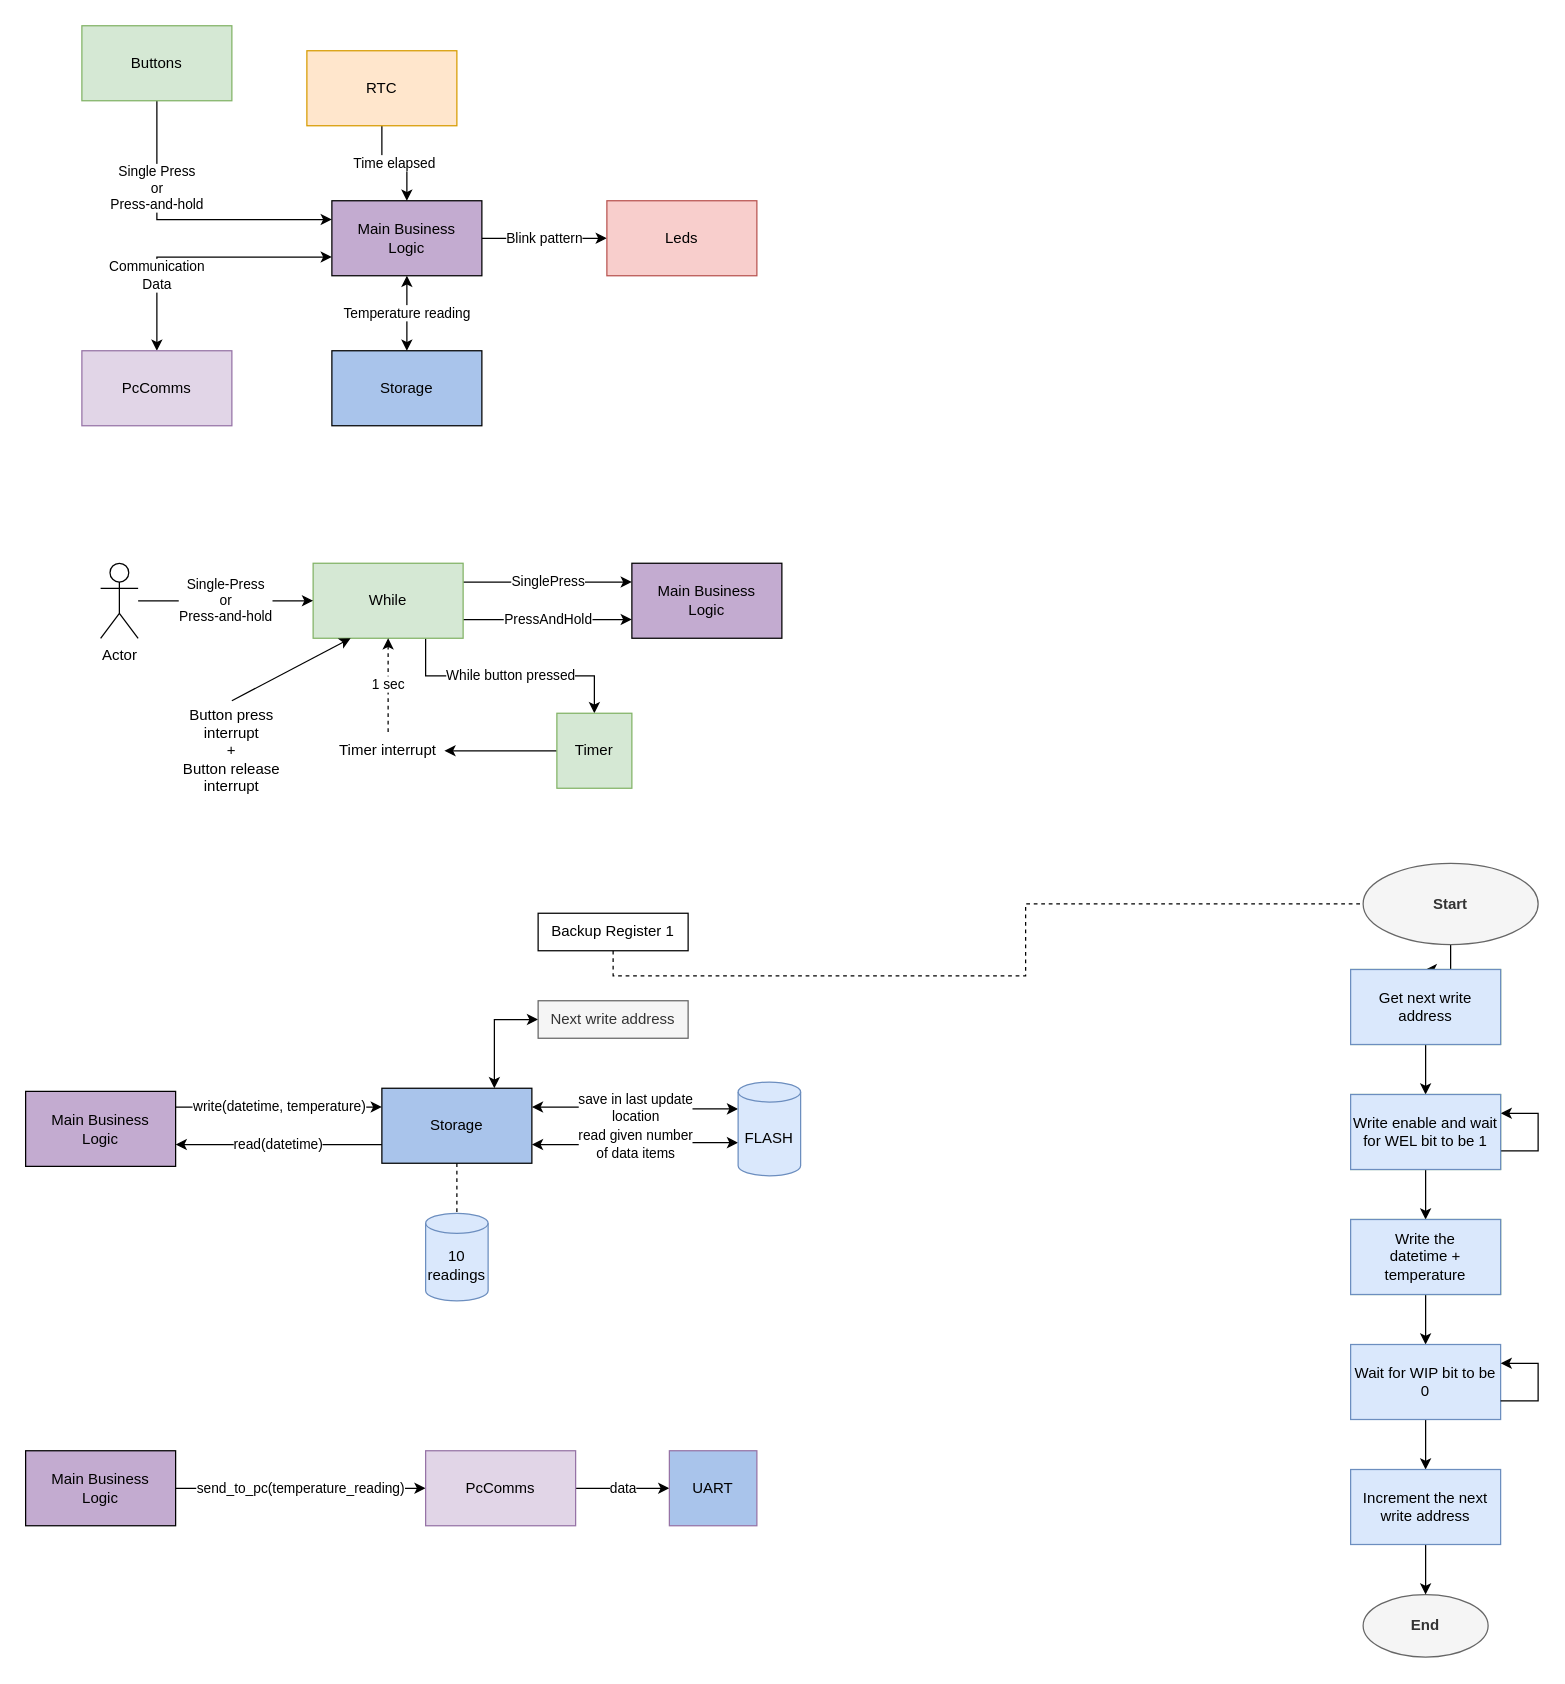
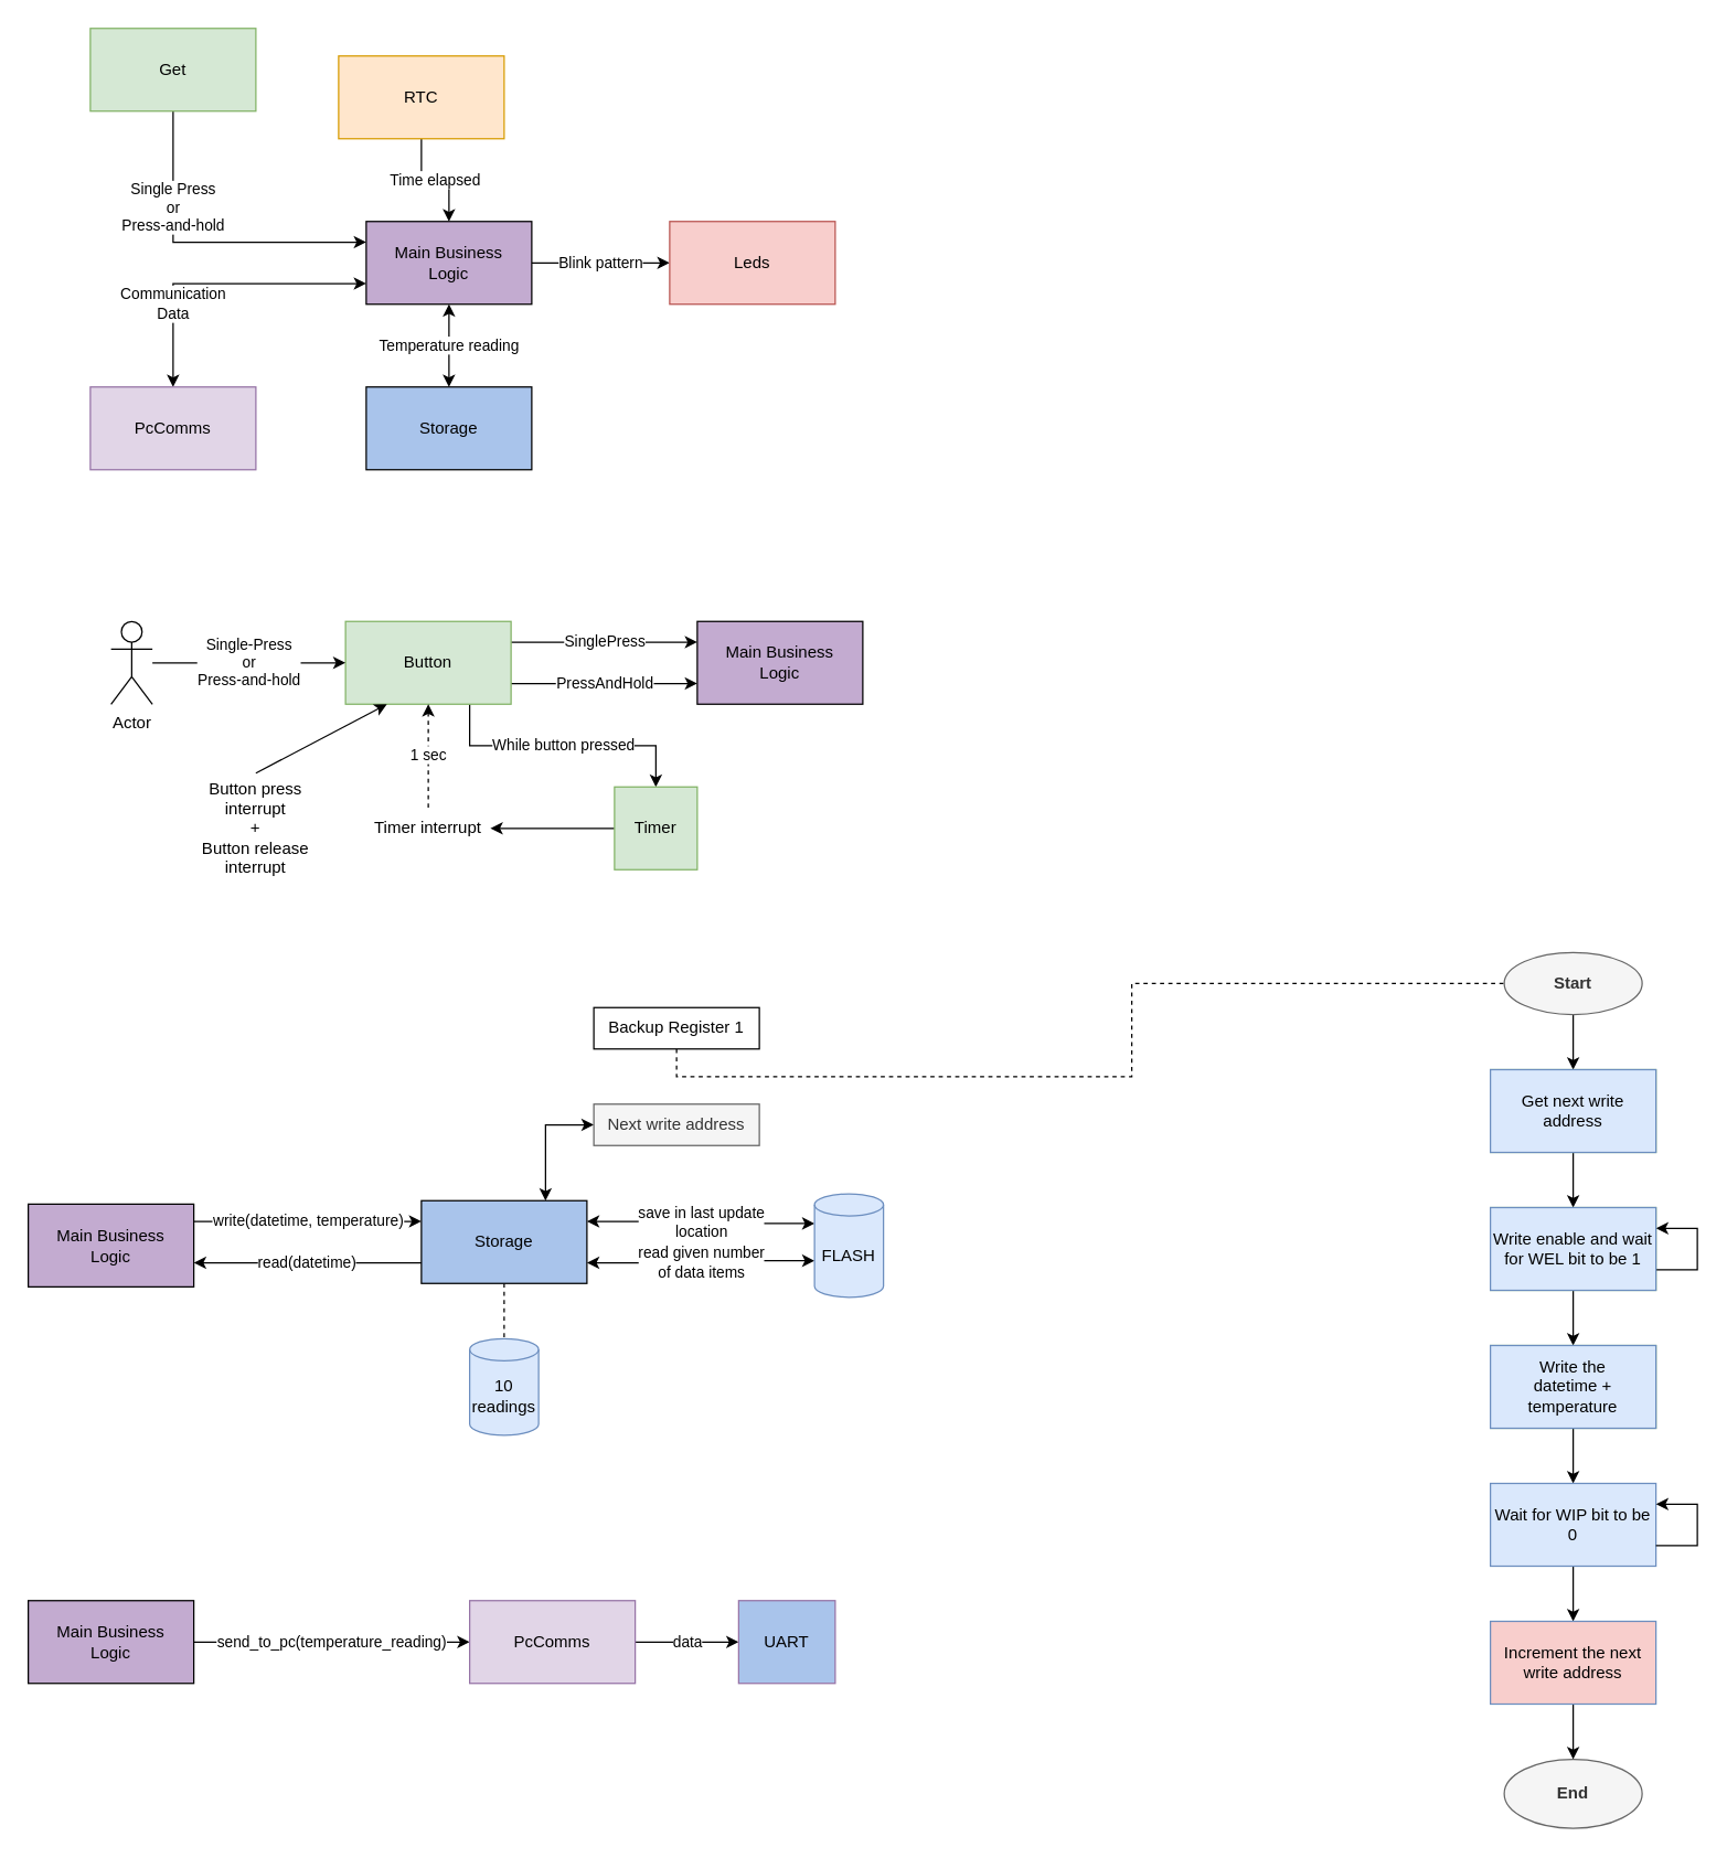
- <mxCell id="6" value="Buttons" style="rounded=0;whiteSpace=wrap;html=1;fillColor=#d5e8d4;strokeColor=#82b366;" parent="1" vertex="1"><mxGeometry x="65" y="20" width="120" height="60" as="geometry" /></mxCell>
+ <mxCell id="6" value="Get" style="rounded=0;whiteSpace=wrap;html=1;fillColor=#d5e8d4;strokeColor=#82b366;" parent="1" vertex="1"><mxGeometry x="65" y="20" width="120" height="60" as="geometry" /></mxCell>
- <mxCell id="27" value="While" style="rounded=0;whiteSpace=wrap;html=1;fillColor=#d5e8d4;strokeColor=#82b366;" parent="1" vertex="1"><mxGeometry x="250" y="450" width="120" height="60" as="geometry" /></mxCell>
+ <mxCell id="27" value="Button" style="rounded=0;whiteSpace=wrap;html=1;fillColor=#d5e8d4;strokeColor=#82b366;" parent="1" vertex="1"><mxGeometry x="250" y="450" width="120" height="60" as="geometry" /></mxCell>
- <mxCell id="39" value="Start" style="ellipse;whiteSpace=wrap;html=1;fillColor=#f5f5f5;strokeColor=#666666;fontColor=#333333;fontStyle=1" parent="1" vertex="1"><mxGeometry x="1090" y="690" width="140" height="65" as="geometry" /></mxCell>
+ <mxCell id="39" value="Start" style="ellipse;whiteSpace=wrap;html=1;fillColor=#f5f5f5;strokeColor=#666666;fontColor=#333333;fontStyle=1" parent="1" vertex="1"><mxGeometry x="1090" y="690" width="100" height="45" as="geometry" /></mxCell>
- <mxCell id="55" value="Increment the next write address" style="whiteSpace=wrap;html=1;fillColor=#dae8fc;strokeColor=#6c8ebf;" parent="1" vertex="1"><mxGeometry x="1080" y="1175" width="120" height="60" as="geometry" /></mxCell>
+ <mxCell id="55" value="Increment the next write address" style="whiteSpace=wrap;html=1;fillColor=#f8cecc;strokeColor=#6c8ebf;" parent="1" vertex="1"><mxGeometry x="1080" y="1175" width="120" height="60" as="geometry" /></mxCell>
